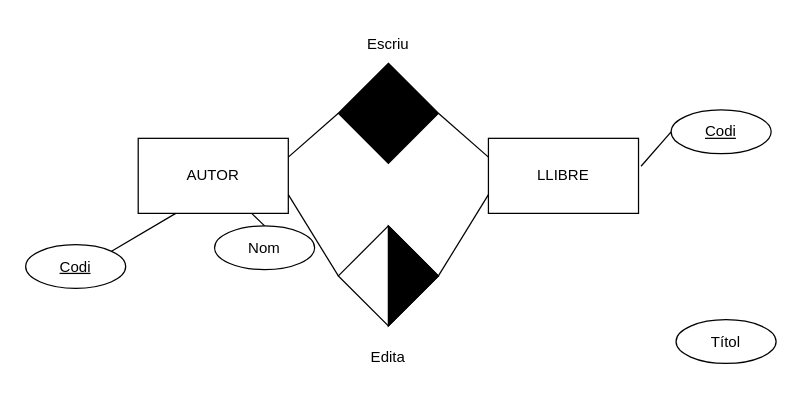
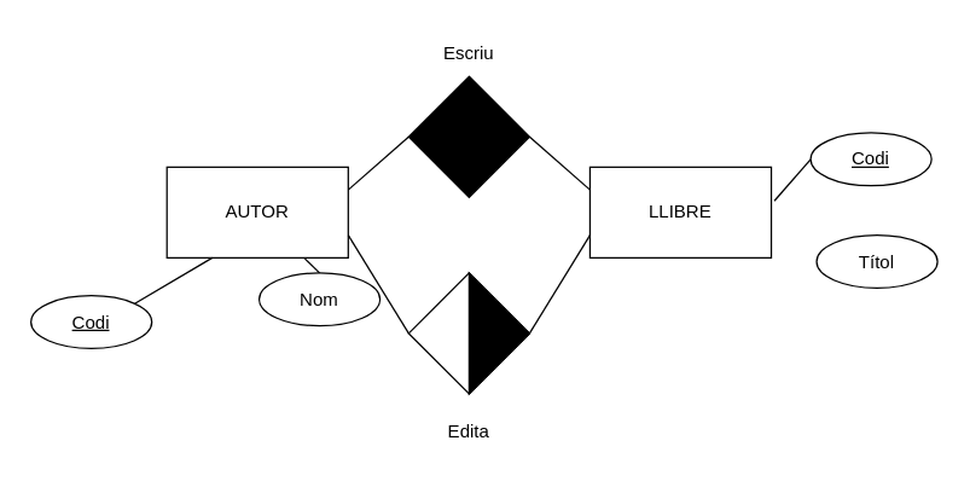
- <mxCell id="15" value="Títol" style="ellipse;whiteSpace=wrap;html=1;fillColor=#FFFFFF;" vertex="1" parent="1"><mxGeometry x="540" y="255" width="80" height="35" as="geometry" /></mxCell>
+ <mxCell id="15" value="Títol" style="ellipse;whiteSpace=wrap;html=1;fillColor=#FFFFFF;" vertex="1" parent="1"><mxGeometry x="540" y="155" width="80" height="35" as="geometry" /></mxCell>
